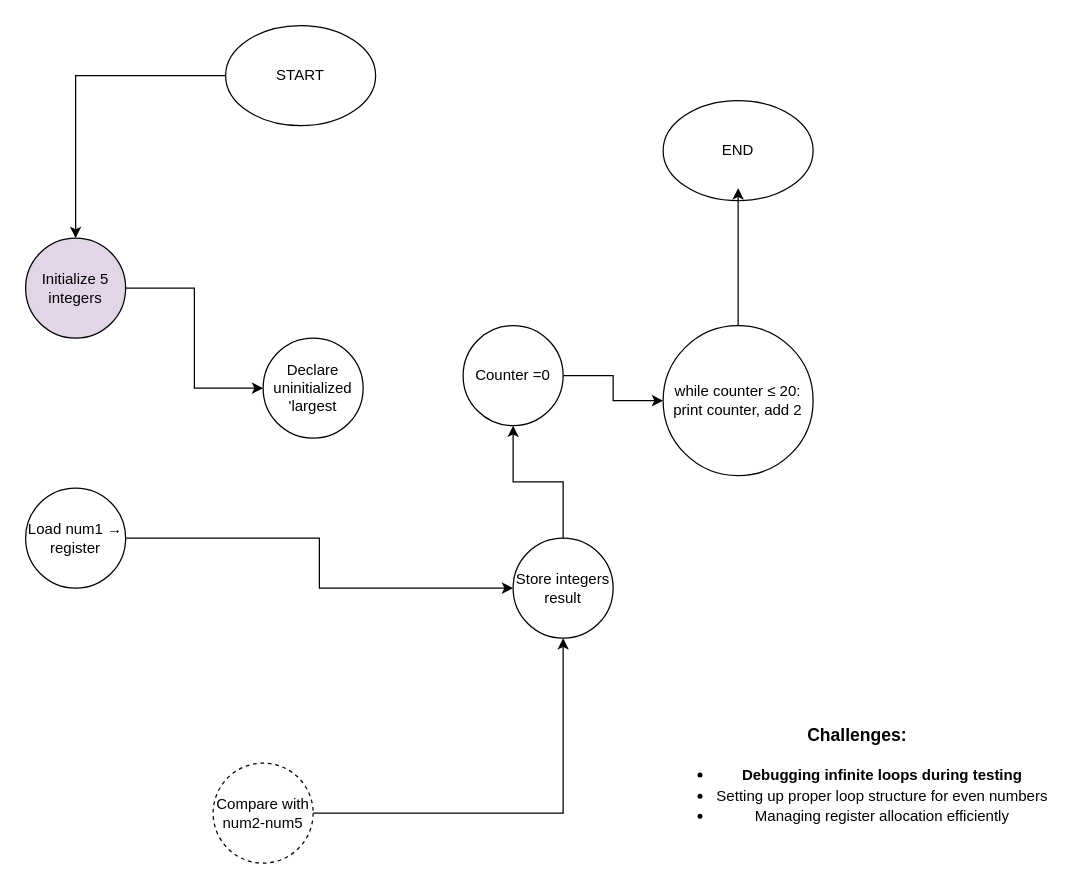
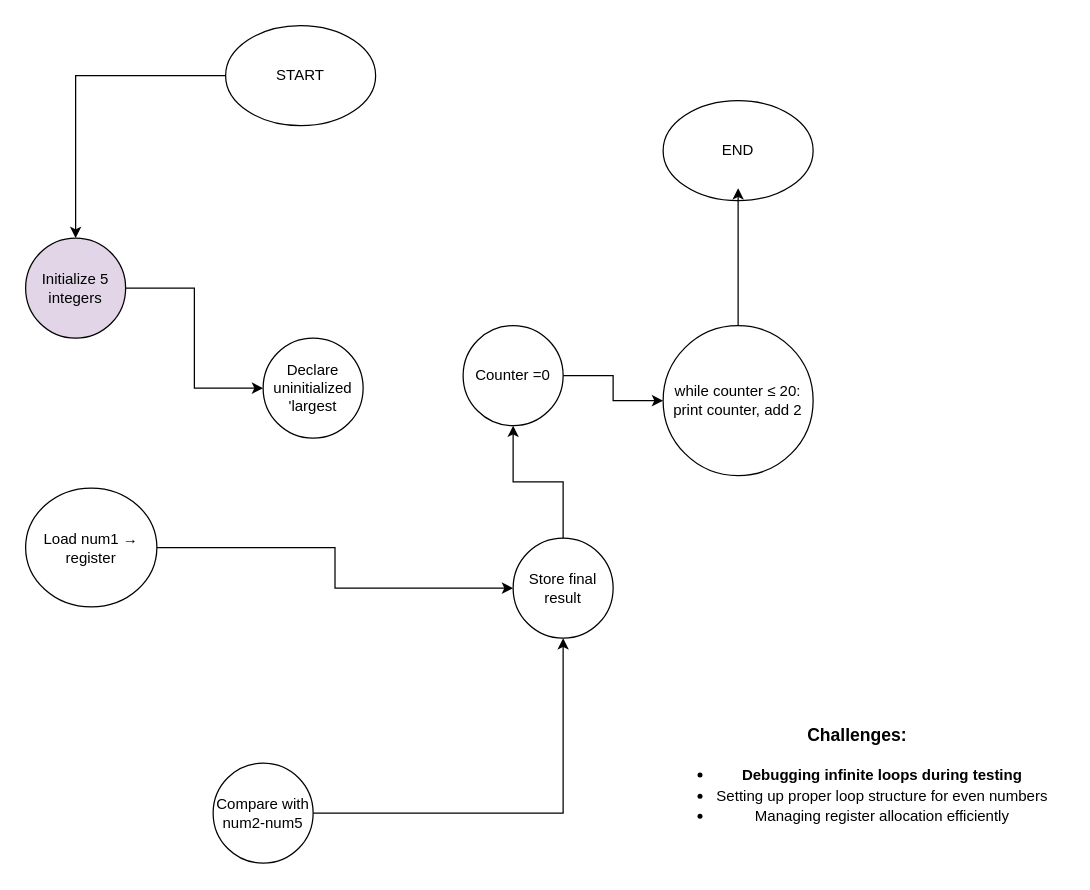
- <mxCell id="8" value="Load num1 → register" style="ellipse;whiteSpace=wrap;html=1;" parent="1" vertex="1"><mxGeometry x="20" y="390" width="80" height="80" as="geometry" /></mxCell>
+ <mxCell id="8" value="Load num1 → register" style="ellipse;whiteSpace=wrap;html=1;" parent="1" vertex="1"><mxGeometry x="20" y="390" width="105" height="95" as="geometry" /></mxCell>
- <mxCell id="11" value="Store integers result" style="ellipse;whiteSpace=wrap;html=1;" parent="1" vertex="1"><mxGeometry x="410" y="430" width="80" height="80" as="geometry" /></mxCell>
+ <mxCell id="11" value="Store final result" style="ellipse;whiteSpace=wrap;html=1;" parent="1" vertex="1"><mxGeometry x="410" y="430" width="80" height="80" as="geometry" /></mxCell>
- <mxCell id="10" value="Compare with num2-num5" style="ellipse;whiteSpace=wrap;html=1;dashed=1;" parent="1" vertex="1"><mxGeometry x="170" y="610" width="80" height="80" as="geometry" /></mxCell>
+ <mxCell id="10" value="Compare with num2-num5" style="ellipse;whiteSpace=wrap;html=1;" parent="1" vertex="1"><mxGeometry x="170" y="610" width="80" height="80" as="geometry" /></mxCell>
